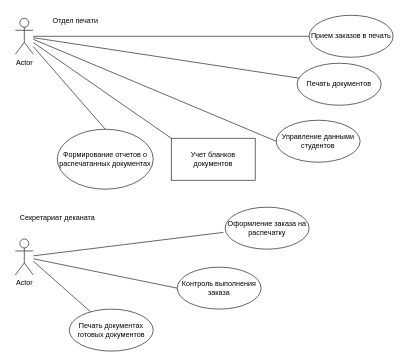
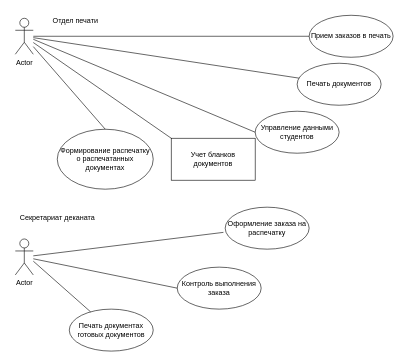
- <mxCell id="12" value="Управление данными студентов" style="ellipse;whiteSpace=wrap;html=1;" parent="1" vertex="1"><mxGeometry x="460" y="200" width="140" height="70" as="geometry" /></mxCell>
+ <mxCell id="12" value="Управление данными студентов" style="ellipse;whiteSpace=wrap;html=1;" parent="1" vertex="1"><mxGeometry x="425" y="185" width="140" height="70" as="geometry" /></mxCell>
- <mxCell id="13" value="Формирование отчетов о распечатанных документах" style="ellipse;whiteSpace=wrap;html=1;" parent="1" vertex="1"><mxGeometry x="95" y="215" width="160" height="100" as="geometry" /></mxCell>
+ <mxCell id="13" value="Формирование распечатку о распечатанных документах" style="ellipse;whiteSpace=wrap;html=1;" parent="1" vertex="1"><mxGeometry x="95" y="215" width="160" height="100" as="geometry" /></mxCell>
